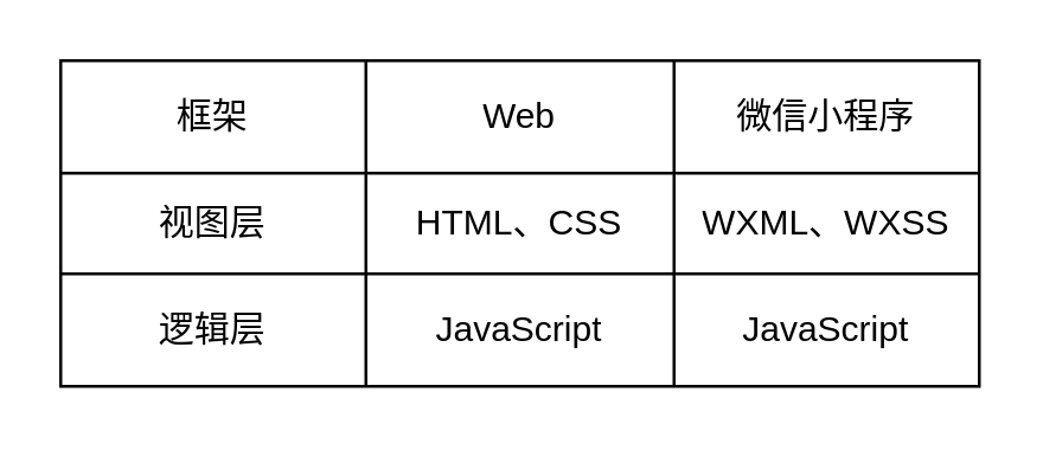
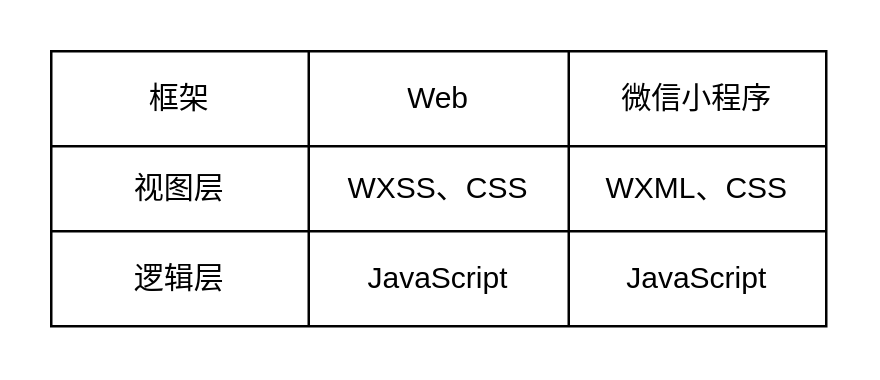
- <mxCell id="9" value="HTML、CSS" style="shape=partialRectangle;html=1;whiteSpace=wrap;connectable=0;fillColor=none;top=0;left=0;bottom=0;right=0;overflow=hidden;" vertex="1" parent="7"><mxGeometry x="103" width="104" height="34" as="geometry"><mxRectangle width="104" height="34" as="alternateBounds" /></mxGeometry></mxCell>
+ <mxCell id="9" value="WXSS、CSS" style="shape=partialRectangle;html=1;whiteSpace=wrap;connectable=0;fillColor=none;top=0;left=0;bottom=0;right=0;overflow=hidden;" vertex="1" parent="7"><mxGeometry x="103" width="104" height="34" as="geometry"><mxRectangle width="104" height="34" as="alternateBounds" /></mxGeometry></mxCell>
- <mxCell id="10" value="WXML、WXSS" style="shape=partialRectangle;html=1;whiteSpace=wrap;connectable=0;fillColor=none;top=0;left=0;bottom=0;right=0;overflow=hidden;" vertex="1" parent="7"><mxGeometry x="207" width="103" height="34" as="geometry"><mxRectangle width="103" height="34" as="alternateBounds" /></mxGeometry></mxCell>
+ <mxCell id="10" value="WXML、CSS" style="shape=partialRectangle;html=1;whiteSpace=wrap;connectable=0;fillColor=none;top=0;left=0;bottom=0;right=0;overflow=hidden;" vertex="1" parent="7"><mxGeometry x="207" width="103" height="34" as="geometry"><mxRectangle width="103" height="34" as="alternateBounds" /></mxGeometry></mxCell>
